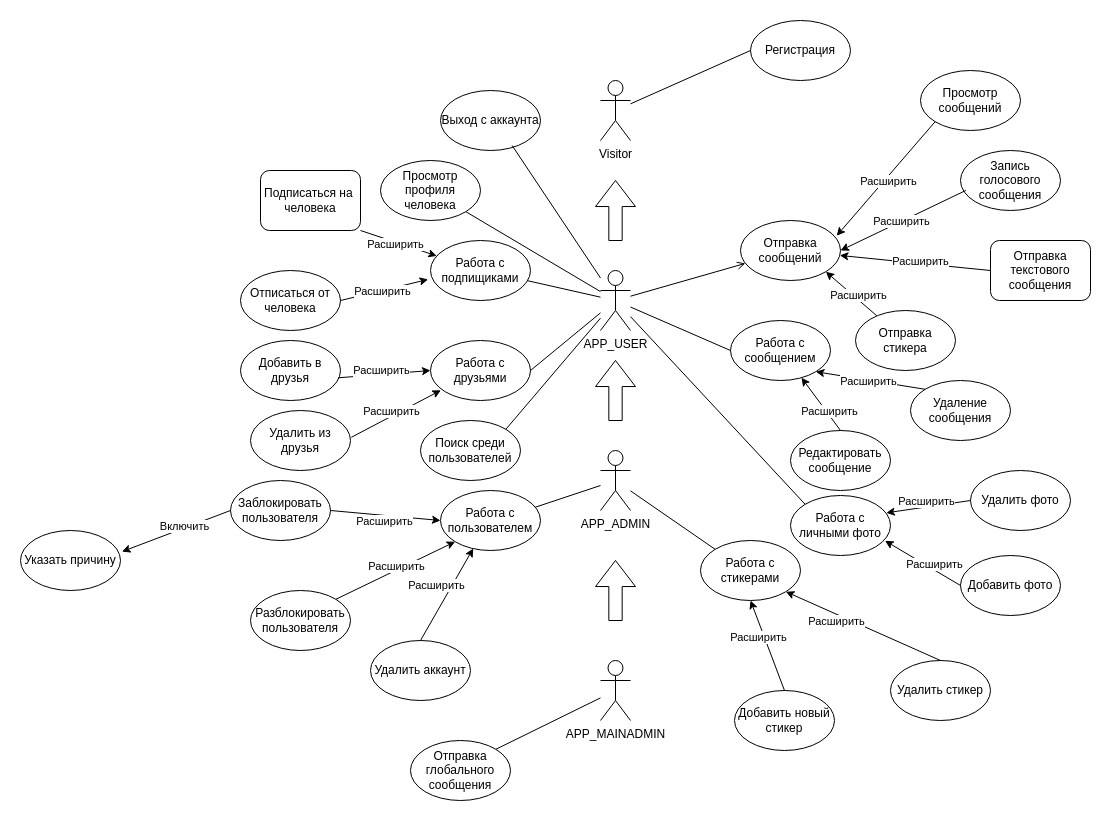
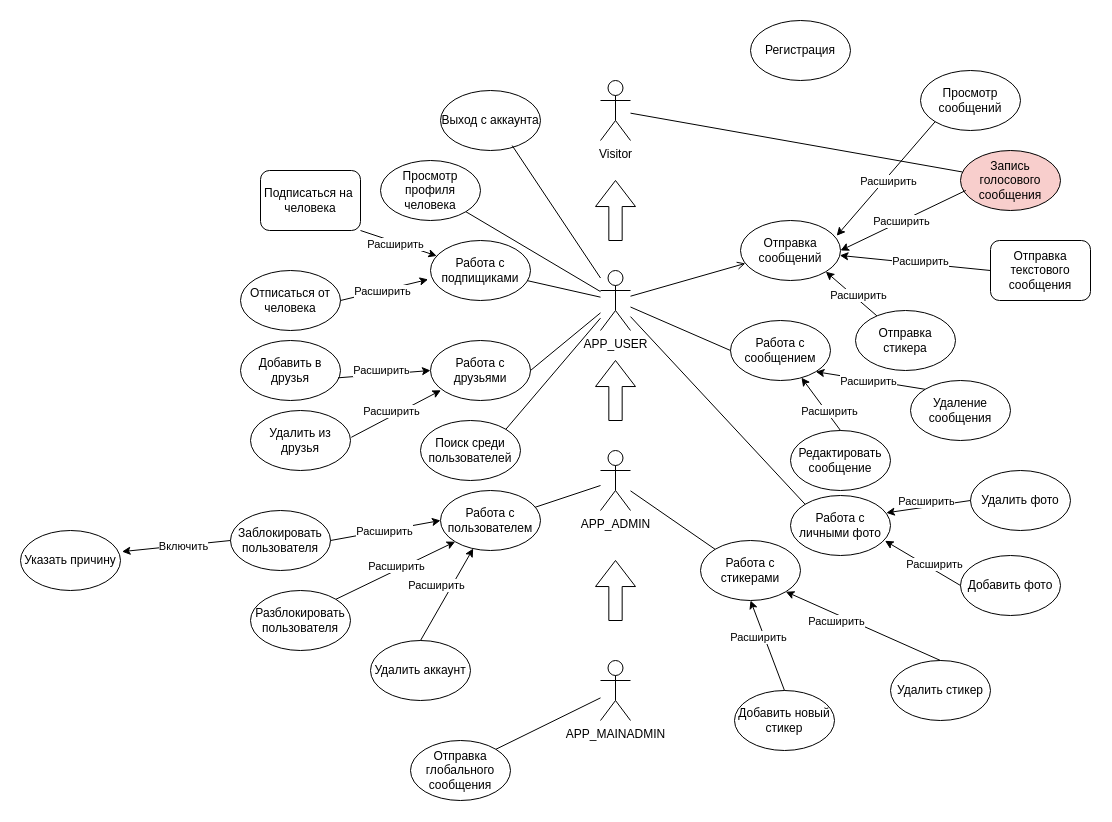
- <mxCell id="4" value="" style="endArrow=none;html=1;rounded=0;entryX=0;entryY=0.5;entryDx=0;entryDy=0;" parent="1" source="2" target="3" edge="1"><mxGeometry width="50" height="50" relative="1" as="geometry"><mxPoint x="580" y="220" as="sourcePoint" /><mxPoint x="630" y="170" as="targetPoint" /></mxGeometry></mxCell>
+ <mxCell id="4" value="" style="endArrow=none;html=1;rounded=0;" parent="1" source="2" target="9" edge="1"><mxGeometry width="50" height="50" relative="1" as="geometry"><mxPoint x="580" y="220" as="sourcePoint" /><mxPoint x="630" y="170" as="targetPoint" /></mxGeometry></mxCell>
- <mxCell id="9" value="Запись голосового сообщения" style="ellipse;whiteSpace=wrap;html=1;" parent="1" vertex="1"><mxGeometry x="960" y="150" width="100" height="60" as="geometry" /></mxCell>
+ <mxCell id="9" value="Запись голосового сообщения" style="ellipse;whiteSpace=wrap;html=1;fillColor=#f8cecc;" parent="1" vertex="1"><mxGeometry x="960" y="150" width="100" height="60" as="geometry" /></mxCell>
- <mxCell id="58" value="Заблокировать пользователя" style="ellipse;whiteSpace=wrap;html=1;" parent="1" vertex="1"><mxGeometry x="230" y="480" width="100" height="60" as="geometry" /></mxCell>
+ <mxCell id="58" value="Заблокировать пользователя" style="ellipse;whiteSpace=wrap;html=1;" parent="1" vertex="1"><mxGeometry x="230" y="510" width="100" height="60" as="geometry" /></mxCell>
